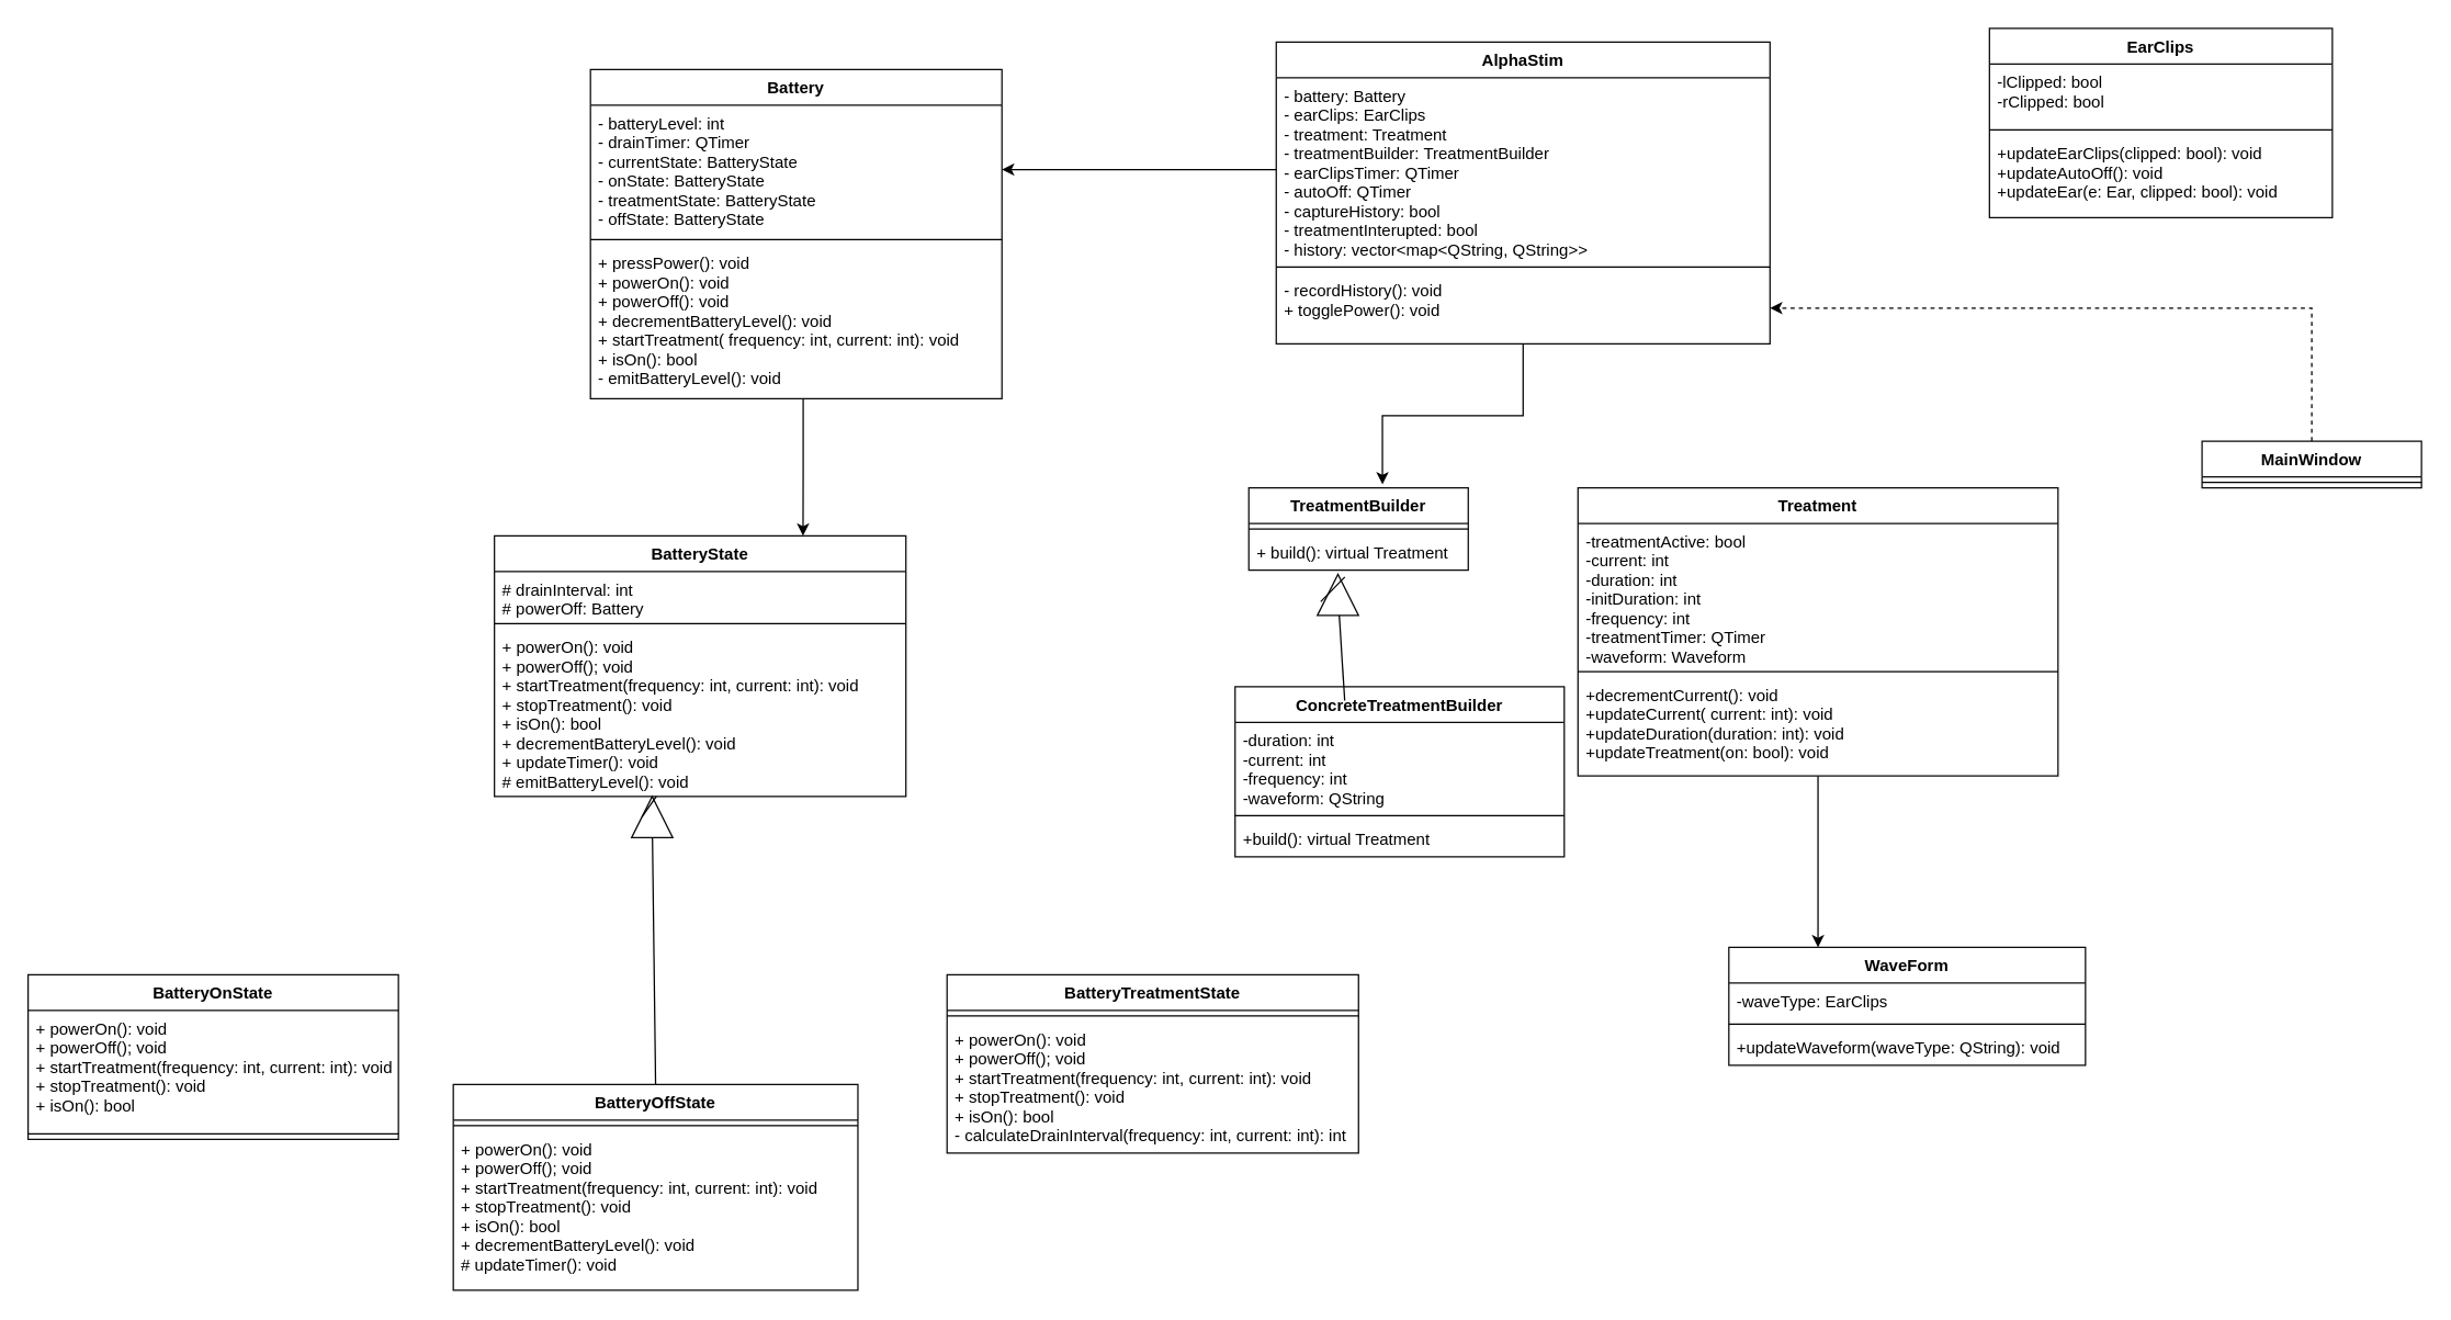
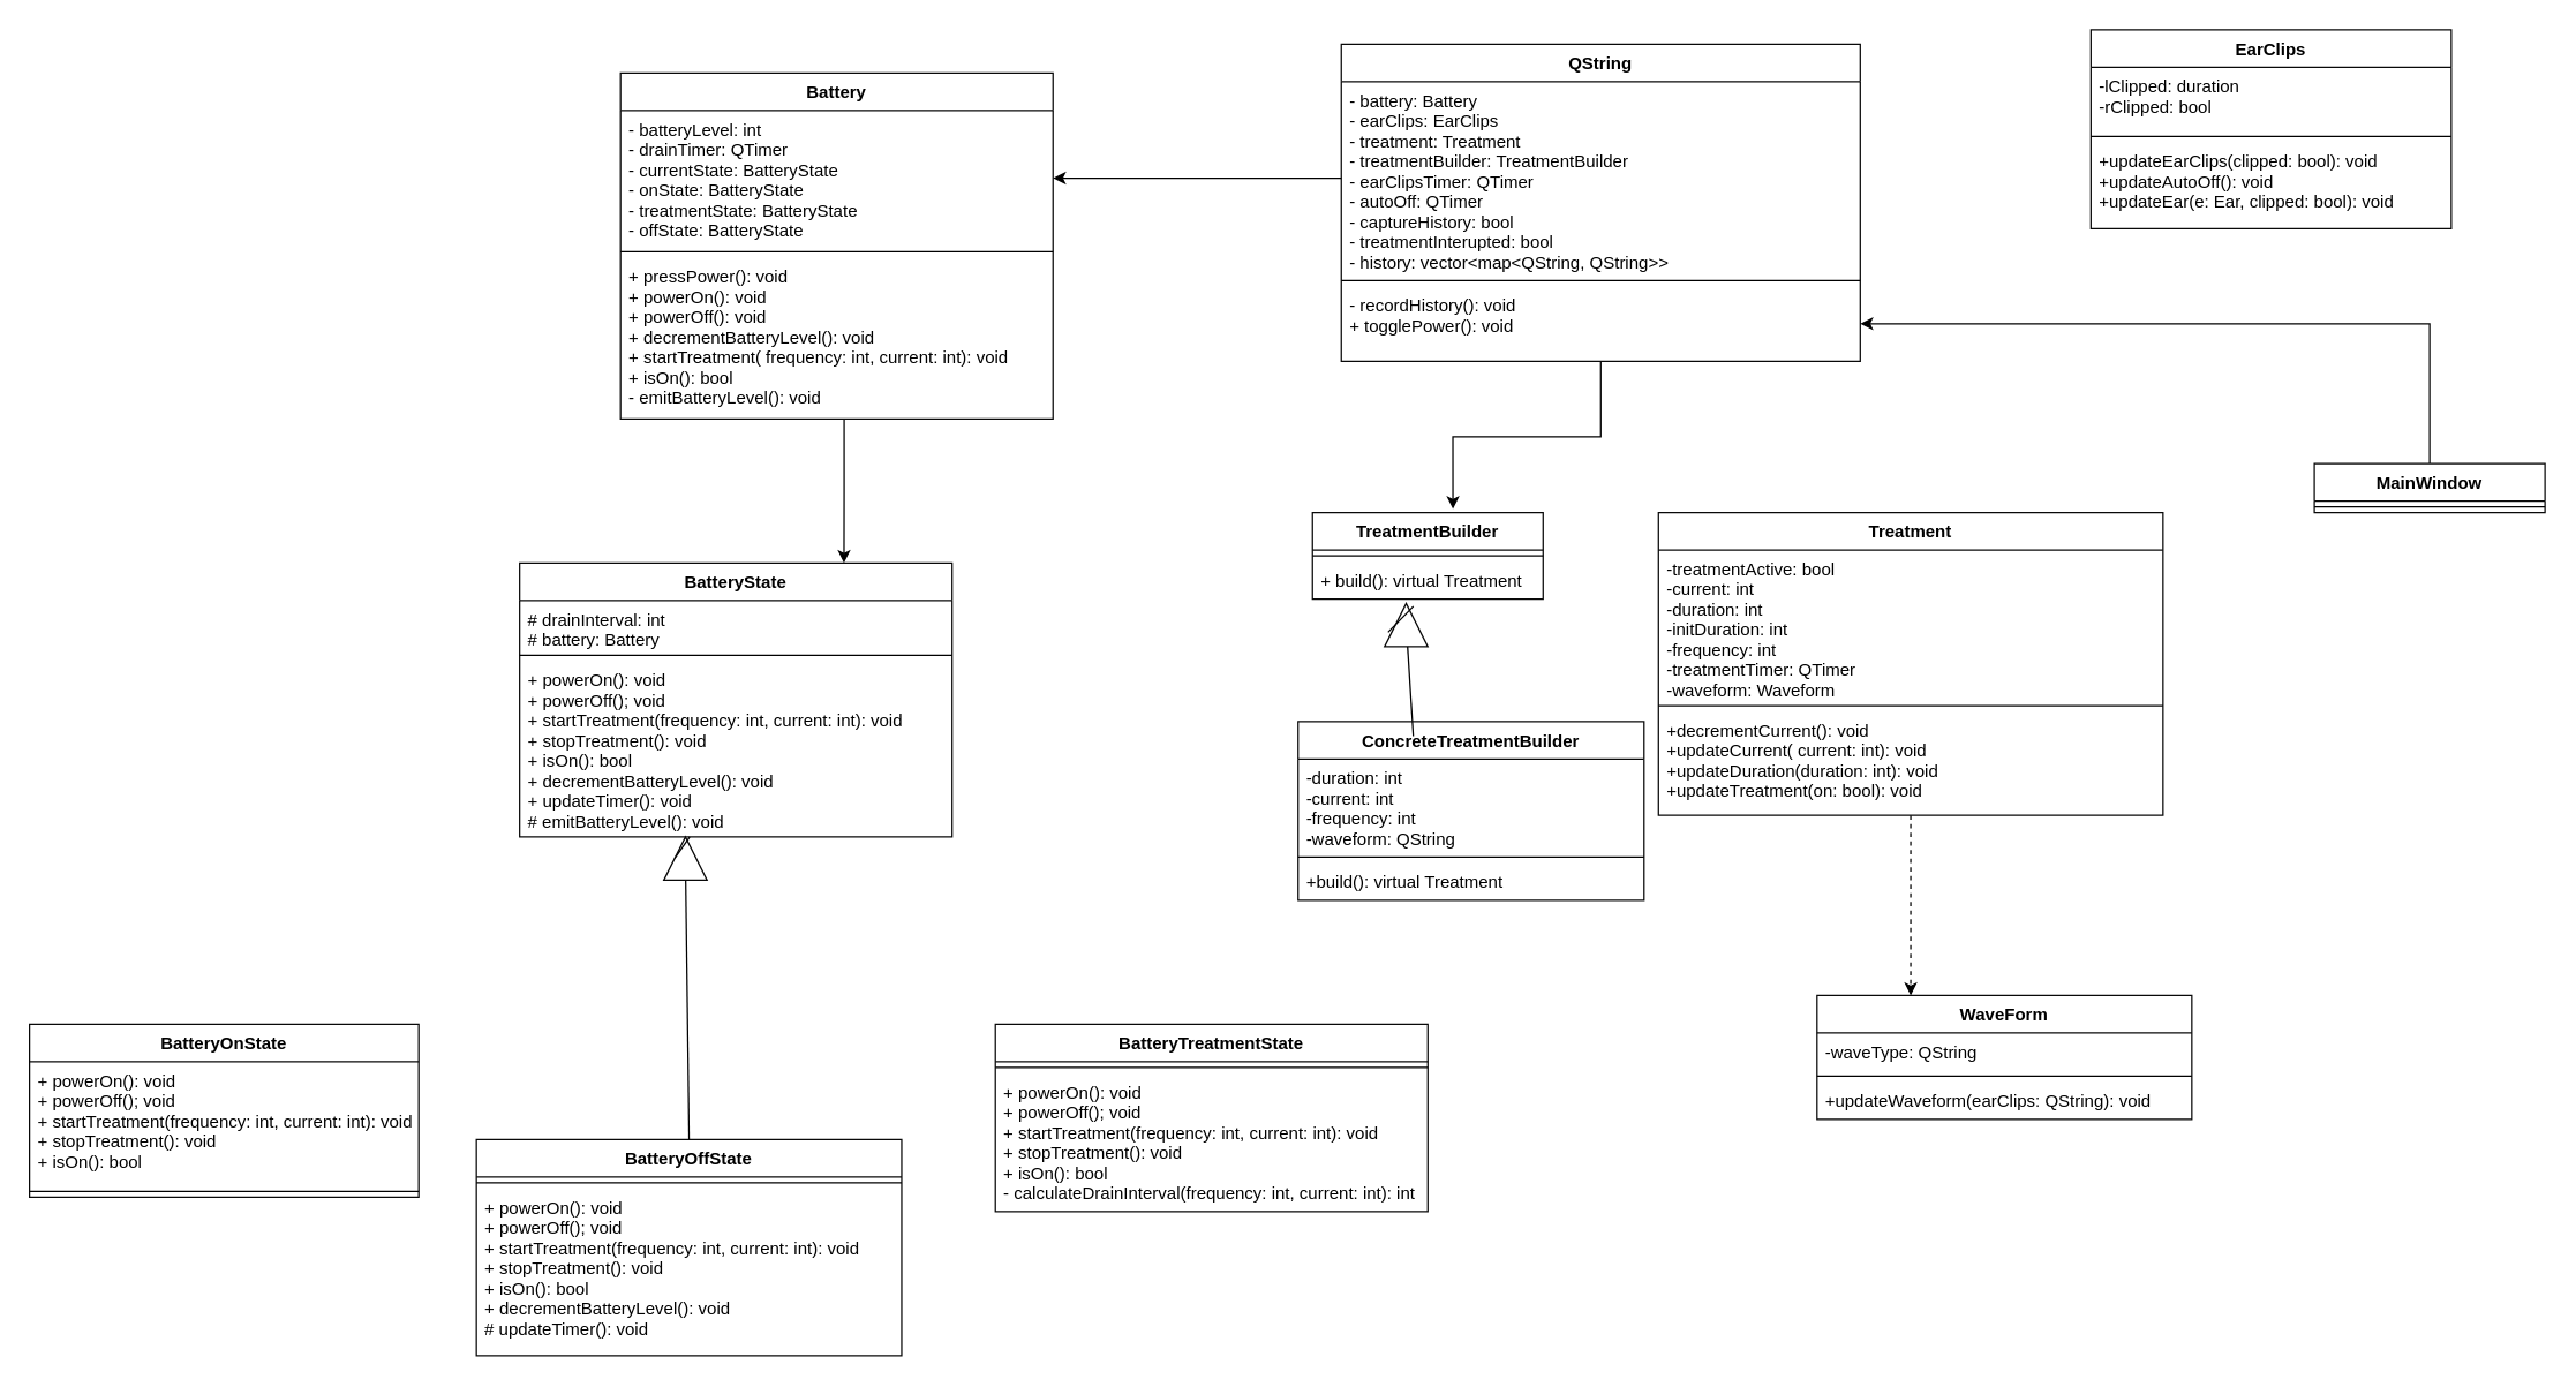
- <mxCell id="41" value="AlphaStim" style="swimlane;fontStyle=1;align=center;verticalAlign=top;childLayout=stackLayout;horizontal=1;startSize=26;horizontalStack=0;resizeParent=1;resizeParentMax=0;resizeLast=0;collapsible=1;marginBottom=0;strokeColor=#080808;fillColor=none;" vertex="1" parent="1"><mxGeometry x="930" y="30" width="360" height="220" as="geometry" /></mxCell>
+ <mxCell id="41" value="QString" style="swimlane;fontStyle=1;align=center;verticalAlign=top;childLayout=stackLayout;horizontal=1;startSize=26;horizontalStack=0;resizeParent=1;resizeParentMax=0;resizeLast=0;collapsible=1;marginBottom=0;strokeColor=#080808;fillColor=none;" vertex="1" parent="1"><mxGeometry x="930" y="30" width="360" height="220" as="geometry" /></mxCell>
- <mxCell id="19" value="-lClipped: bool&#10;-rClipped: bool" style="text;strokeColor=none;fillColor=none;align=left;verticalAlign=top;spacingLeft=4;spacingRight=4;overflow=hidden;rotatable=0;points=[[0,0.5],[1,0.5]];portConstraint=eastwest;" vertex="1" parent="18"><mxGeometry y="26" width="250" height="44" as="geometry" /></mxCell>
+ <mxCell id="19" value="-lClipped: duration&#10;-rClipped: bool" style="text;strokeColor=none;fillColor=none;align=left;verticalAlign=top;spacingLeft=4;spacingRight=4;overflow=hidden;rotatable=0;points=[[0,0.5],[1,0.5]];portConstraint=eastwest;" vertex="1" parent="18"><mxGeometry y="26" width="250" height="44" as="geometry" /></mxCell>
- <mxCell id="52" style="edgeStyle=orthogonalEdgeStyle;rounded=0;orthogonalLoop=1;jettySize=auto;html=1;dashed=1;" edge="1" parent="1" source="53" target="44"><mxGeometry relative="1" as="geometry" /></mxCell>
+ <mxCell id="52" style="edgeStyle=orthogonalEdgeStyle;rounded=0;orthogonalLoop=1;jettySize=auto;html=1;" edge="1" parent="1" source="53" target="44"><mxGeometry relative="1" as="geometry" /></mxCell>
- <mxCell id="23" value="# drainInterval: int &#10;# powerOff: Battery&#10;" style="text;strokeColor=none;fillColor=none;align=left;verticalAlign=top;spacingLeft=4;spacingRight=4;overflow=hidden;rotatable=0;points=[[0,0.5],[1,0.5]];portConstraint=eastwest;" vertex="1" parent="22"><mxGeometry y="26" width="300" height="34" as="geometry" /></mxCell>
+ <mxCell id="23" value="# drainInterval: int &#10;# battery: Battery&#10;" style="text;strokeColor=none;fillColor=none;align=left;verticalAlign=top;spacingLeft=4;spacingRight=4;overflow=hidden;rotatable=0;points=[[0,0.5],[1,0.5]];portConstraint=eastwest;" vertex="1" parent="22"><mxGeometry y="26" width="300" height="34" as="geometry" /></mxCell>
- <mxCell id="6" style="edgeStyle=orthogonalEdgeStyle;rounded=0;orthogonalLoop=1;jettySize=auto;html=1;entryX=0.25;entryY=0;entryDx=0;entryDy=0;" edge="1" parent="1" source="7" target="2"><mxGeometry relative="1" as="geometry" /></mxCell>
+ <mxCell id="6" style="edgeStyle=orthogonalEdgeStyle;rounded=0;orthogonalLoop=1;jettySize=auto;html=1;entryX=0.25;entryY=0;entryDx=0;entryDy=0;dashed=1;" edge="1" parent="1" source="7" target="2"><mxGeometry relative="1" as="geometry" /></mxCell>
- <mxCell id="3" value="-waveType: EarClips" style="text;strokeColor=none;fillColor=none;align=left;verticalAlign=top;spacingLeft=4;spacingRight=4;overflow=hidden;rotatable=0;points=[[0,0.5],[1,0.5]];portConstraint=eastwest;" vertex="1" parent="2"><mxGeometry y="26" width="260" height="26" as="geometry" /></mxCell>
+ <mxCell id="3" value="-waveType: QString" style="text;strokeColor=none;fillColor=none;align=left;verticalAlign=top;spacingLeft=4;spacingRight=4;overflow=hidden;rotatable=0;points=[[0,0.5],[1,0.5]];portConstraint=eastwest;" vertex="1" parent="2"><mxGeometry y="26" width="260" height="26" as="geometry" /></mxCell>
- <mxCell id="5" value="+updateWaveform(waveType: QString): void" style="text;strokeColor=none;fillColor=none;align=left;verticalAlign=top;spacingLeft=4;spacingRight=4;overflow=hidden;rotatable=0;points=[[0,0.5],[1,0.5]];portConstraint=eastwest;" vertex="1" parent="2"><mxGeometry y="60" width="260" height="26" as="geometry" /></mxCell>
+ <mxCell id="5" value="+updateWaveform(earClips: QString): void" style="text;strokeColor=none;fillColor=none;align=left;verticalAlign=top;spacingLeft=4;spacingRight=4;overflow=hidden;rotatable=0;points=[[0,0.5],[1,0.5]];portConstraint=eastwest;" vertex="1" parent="2"><mxGeometry y="60" width="260" height="26" as="geometry" /></mxCell>
